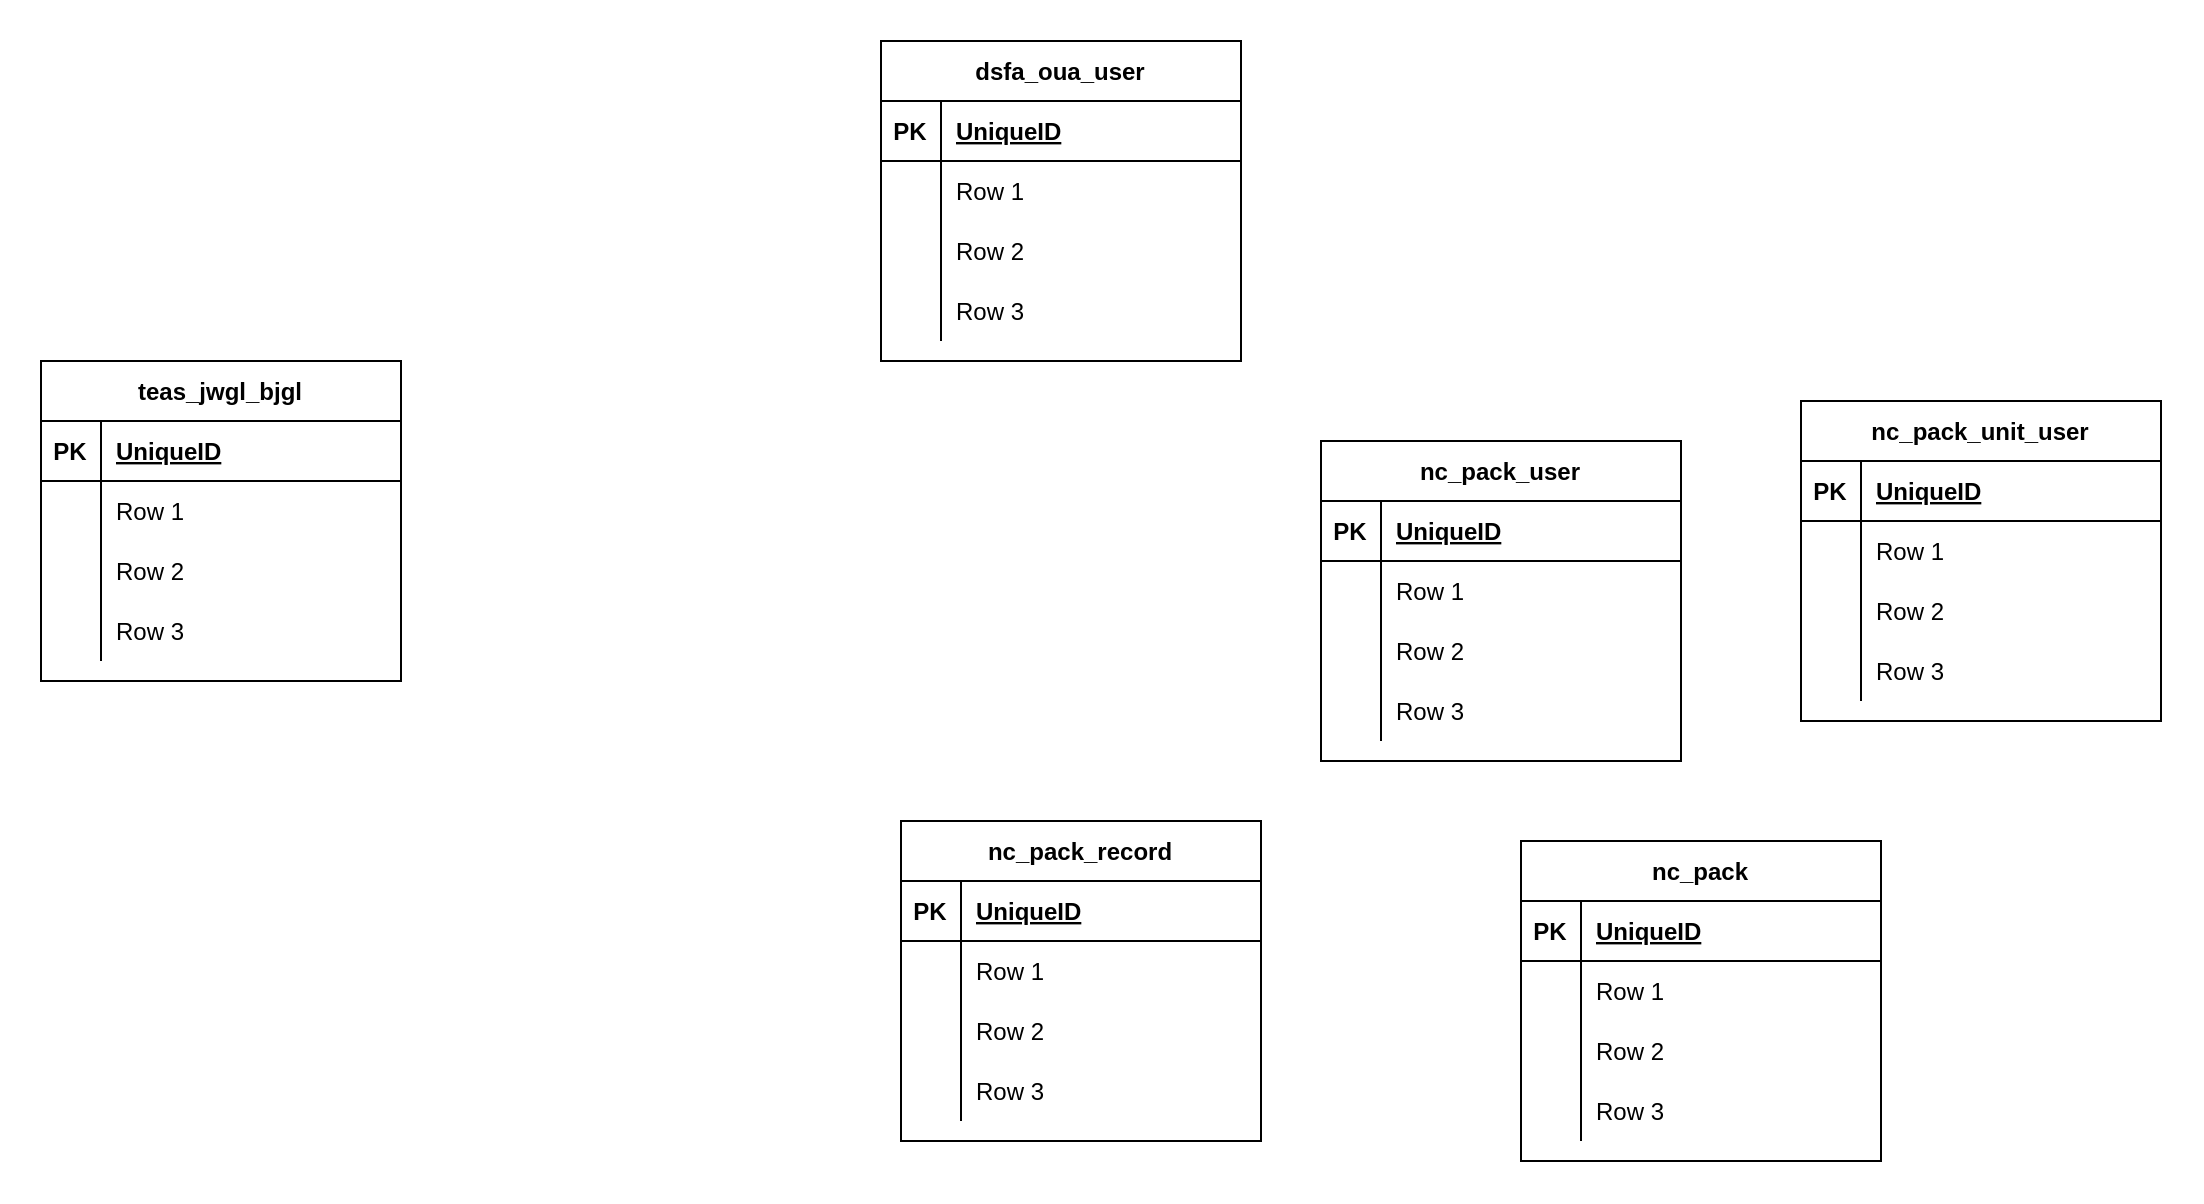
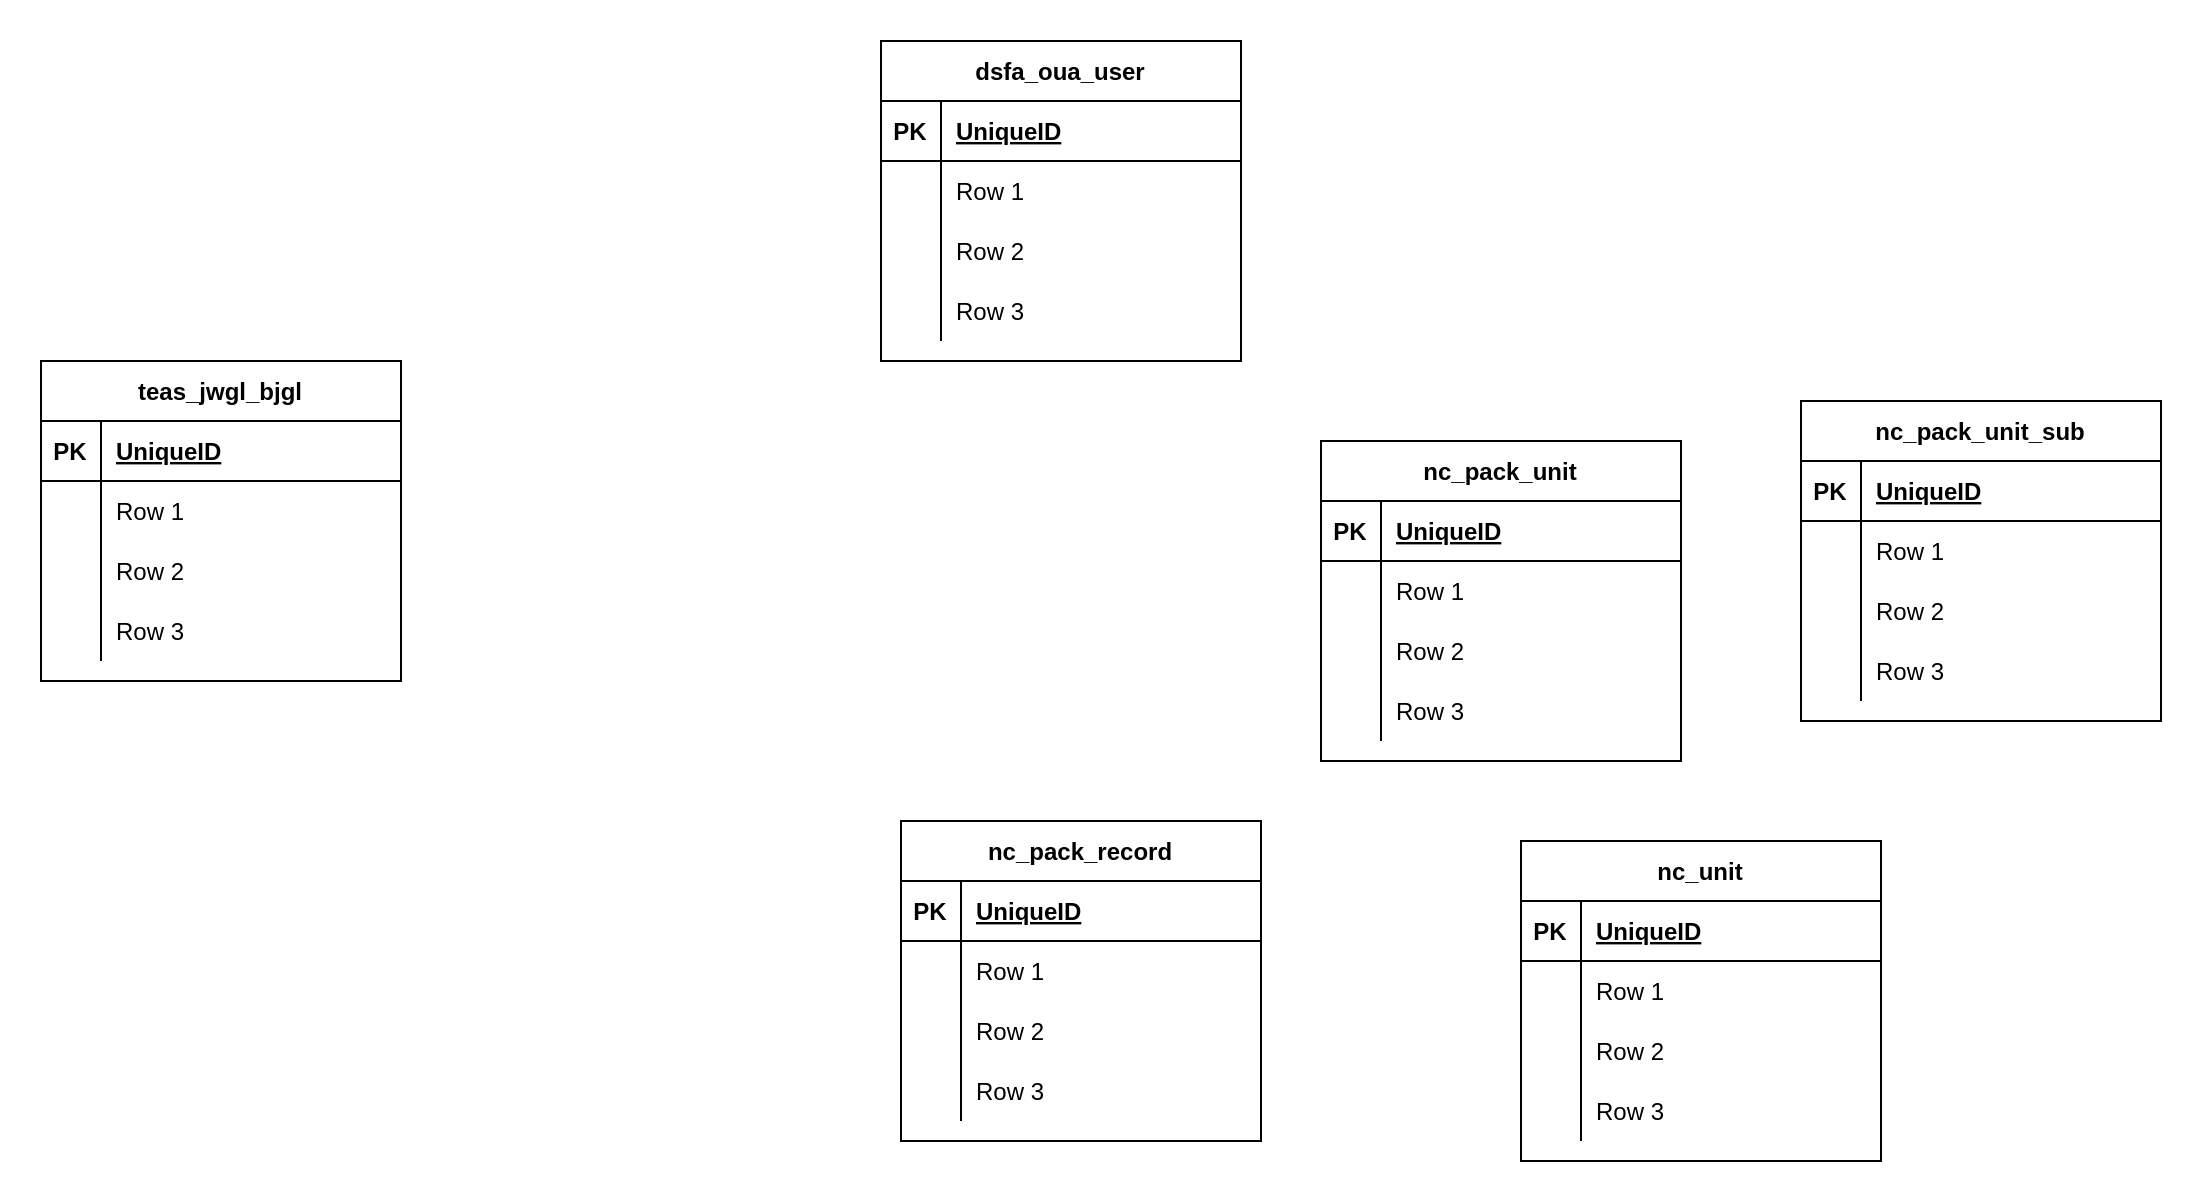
- <mxCell id="67" value="nc_pack_unit_user" style="shape=table;startSize=30;container=1;collapsible=1;childLayout=tableLayout;fixedRows=1;rowLines=0;fontStyle=1;align=center;resizeLast=1;" vertex="1" parent="1"><mxGeometry x="900" y="200" width="180" height="160" as="geometry" /></mxCell>
+ <mxCell id="67" value="nc_pack_unit_sub" style="shape=table;startSize=30;container=1;collapsible=1;childLayout=tableLayout;fixedRows=1;rowLines=0;fontStyle=1;align=center;resizeLast=1;" vertex="1" parent="1"><mxGeometry x="900" y="200" width="180" height="160" as="geometry" /></mxCell>
- <mxCell id="15" value="nc_pack_user" style="shape=table;startSize=30;container=1;collapsible=1;childLayout=tableLayout;fixedRows=1;rowLines=0;fontStyle=1;align=center;resizeLast=1;" vertex="1" parent="1"><mxGeometry x="660" y="220" width="180" height="160" as="geometry" /></mxCell>
+ <mxCell id="15" value="nc_pack_unit" style="shape=table;startSize=30;container=1;collapsible=1;childLayout=tableLayout;fixedRows=1;rowLines=0;fontStyle=1;align=center;resizeLast=1;" vertex="1" parent="1"><mxGeometry x="660" y="220" width="180" height="160" as="geometry" /></mxCell>
- <mxCell id="54" value="nc_pack" style="shape=table;startSize=30;container=1;collapsible=1;childLayout=tableLayout;fixedRows=1;rowLines=0;fontStyle=1;align=center;resizeLast=1;" vertex="1" parent="1"><mxGeometry x="760" y="420" width="180" height="160" as="geometry" /></mxCell>
+ <mxCell id="54" value="nc_unit" style="shape=table;startSize=30;container=1;collapsible=1;childLayout=tableLayout;fixedRows=1;rowLines=0;fontStyle=1;align=center;resizeLast=1;" vertex="1" parent="1"><mxGeometry x="760" y="420" width="180" height="160" as="geometry" /></mxCell>
